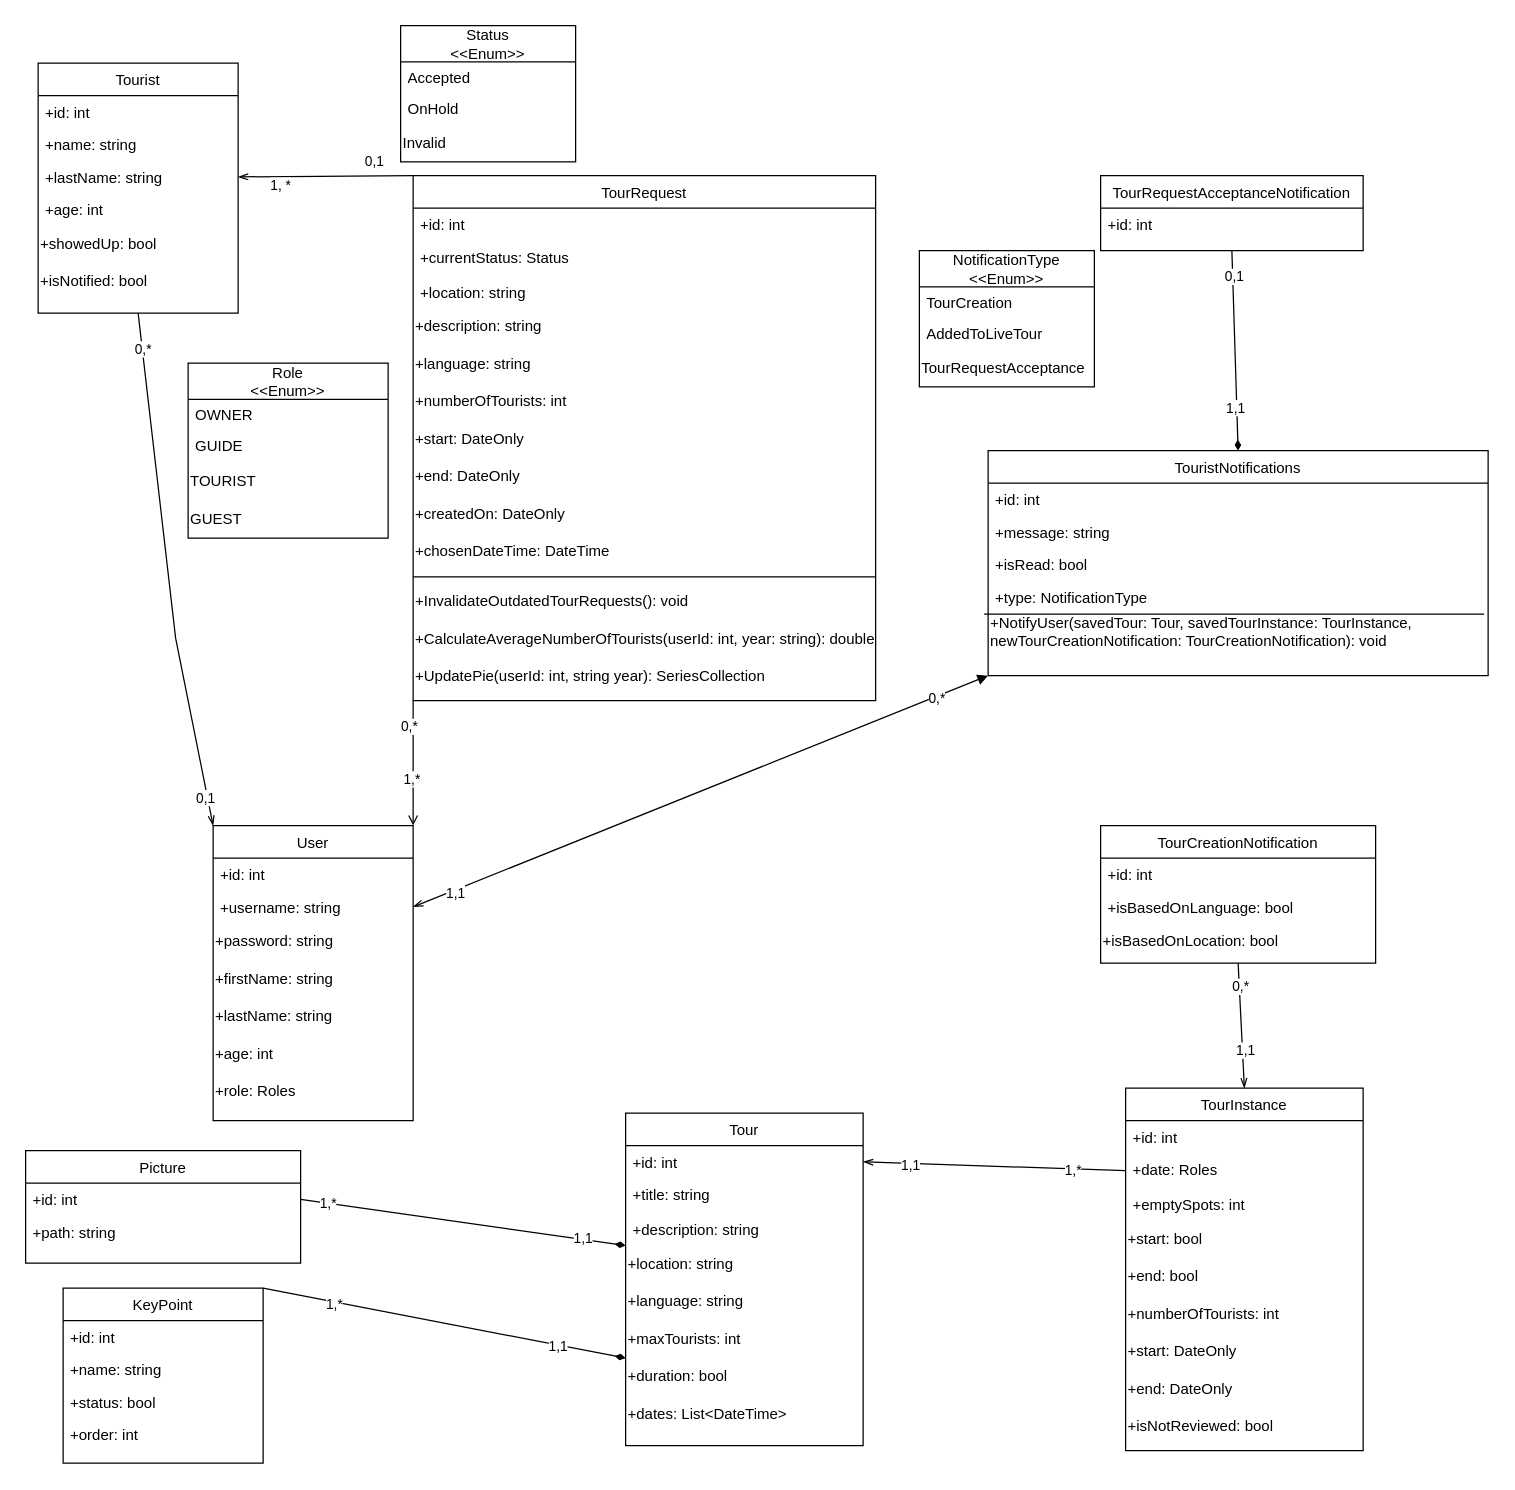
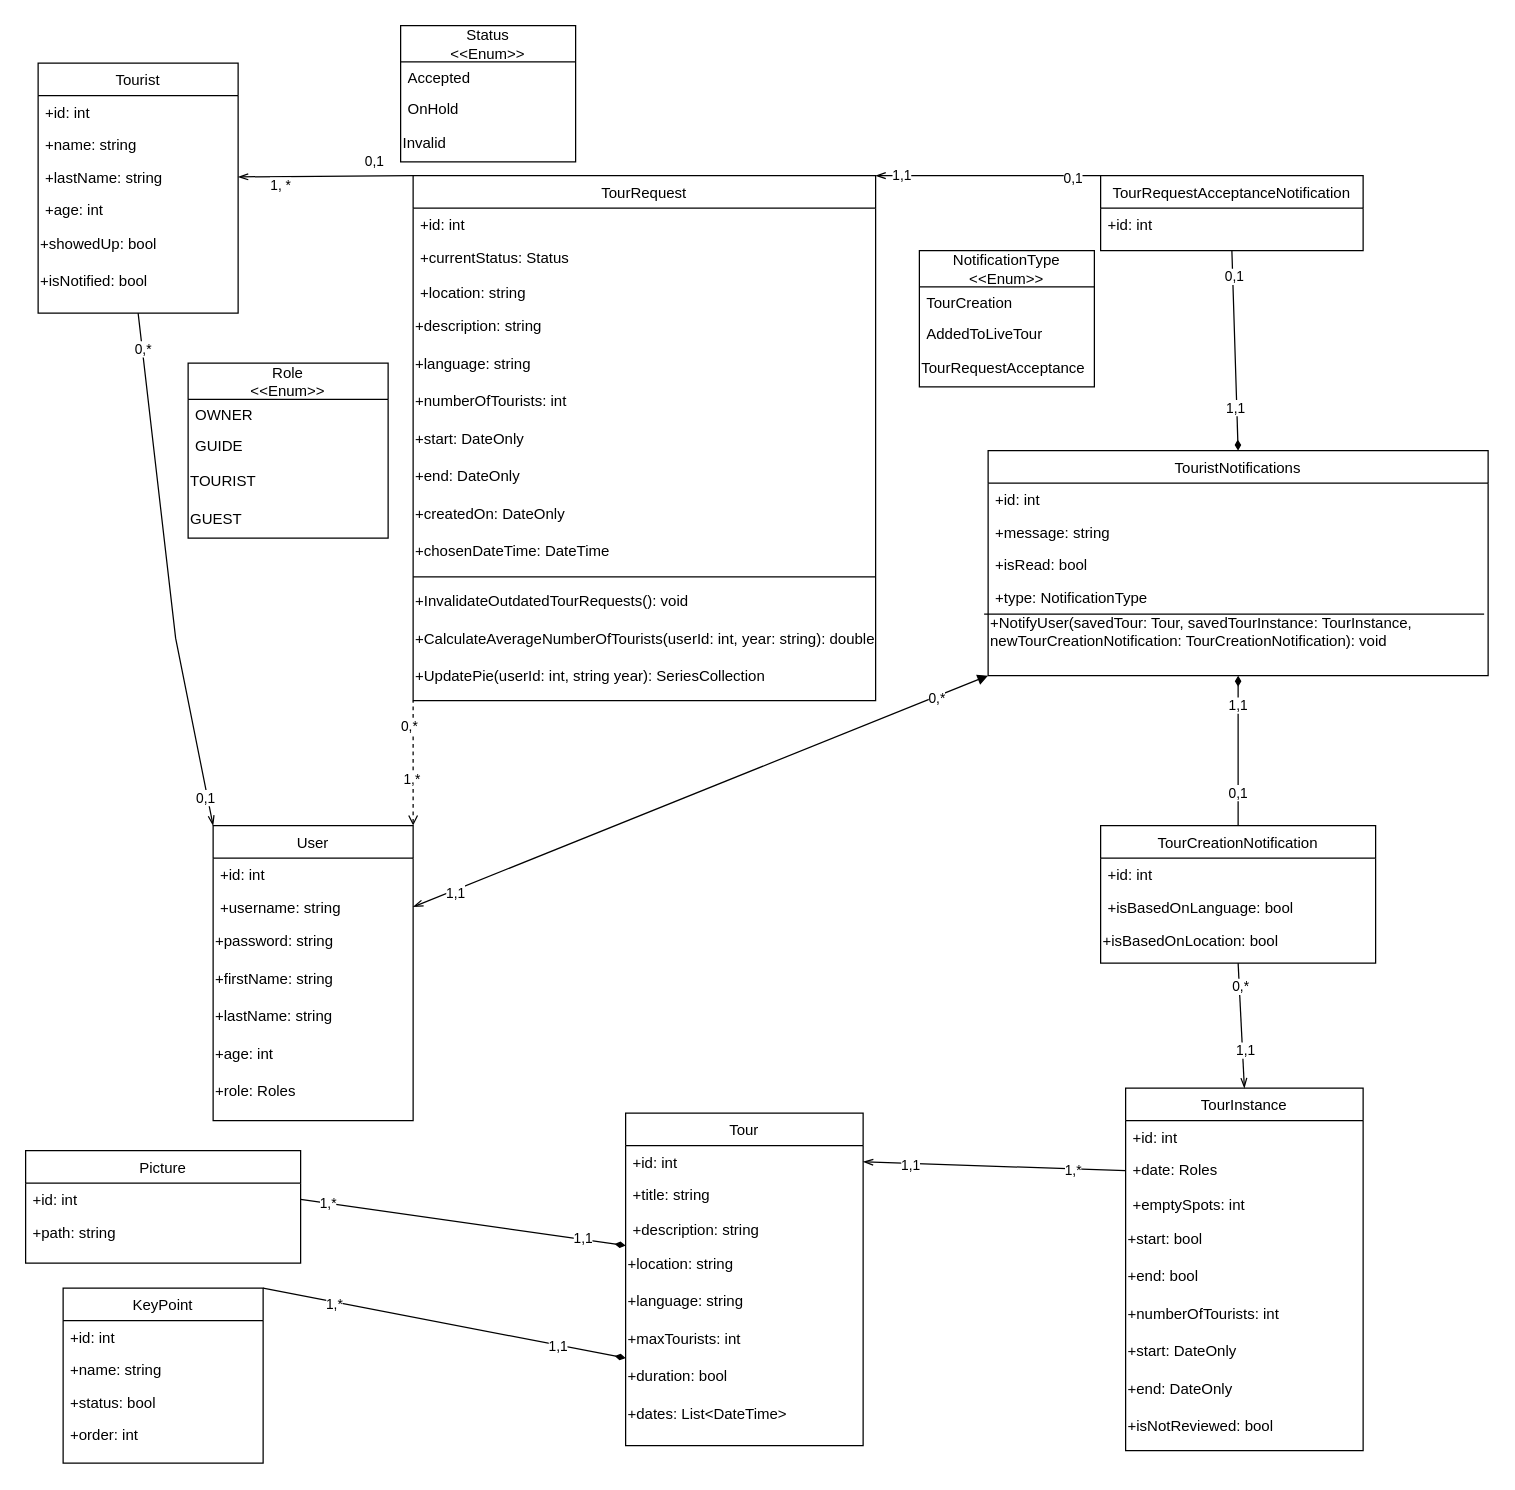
+ <mxCell id="63" value="" style="endArrow=none;html=1;rounded=0;entryX=0;entryY=0;entryDx=0;entryDy=0;startArrow=openThin;startFill=0;exitX=1;exitY=0;exitDx=0;exitDy=0;" parent="1" source="2" target="58" edge="1"><mxGeometry width="50" height="50" relative="1" as="geometry"><mxPoint x="720" y="290" as="sourcePoint" /><mxPoint x="690" y="1830" as="targetPoint" /></mxGeometry></mxCell>
+ <mxCell id="64" value="1,1" style="edgeLabel;html=1;align=center;verticalAlign=middle;resizable=0;points=[];" parent="63" vertex="1" connectable="0"><mxGeometry x="-0.775" y="1" relative="1" as="geometry"><mxPoint as="offset" /></mxGeometry></mxCell>
+ <mxCell id="65" value="0,1" style="edgeLabel;html=1;align=center;verticalAlign=middle;resizable=0;points=[];" parent="63" vertex="1" connectable="0"><mxGeometry x="0.748" y="-1" relative="1" as="geometry"><mxPoint as="offset" /></mxGeometry></mxCell>
+ <mxCell id="66" value="" style="endArrow=diamondThin;html=1;rounded=0;exitX=0.5;exitY=0;exitDx=0;exitDy=0;entryX=0.5;entryY=1;entryDx=0;entryDy=0;startArrow=none;startFill=0;endFill=1;" parent="1" source="69" target="47" edge="1"><mxGeometry width="50" height="50" relative="1" as="geometry"><mxPoint x="1045" y="1930" as="sourcePoint" /><mxPoint x="1210" y="1830" as="targetPoint" /></mxGeometry></mxCell>
+ <mxCell id="67" value="0,1" style="edgeLabel;html=1;align=center;verticalAlign=middle;resizable=0;points=[];" parent="66" vertex="1" connectable="0"><mxGeometry x="-0.549" y="1" relative="1" as="geometry"><mxPoint as="offset" /></mxGeometry></mxCell>
+ <mxCell id="68" value="1,1" style="edgeLabel;html=1;align=center;verticalAlign=middle;resizable=0;points=[];" parent="66" vertex="1" connectable="0"><mxGeometry x="0.619" y="1" relative="1" as="geometry"><mxPoint as="offset" /></mxGeometry></mxCell>
- <mxCell id="35" value="" style="endArrow=none;html=1;rounded=0;startArrow=open;startFill=0;entryX=0;entryY=1;entryDx=0;entryDy=0;exitX=1;exitY=0;exitDx=0;exitDy=0;" parent="1" source="17" target="2" edge="1"><mxGeometry width="50" height="50" relative="1" as="geometry"><mxPoint x="550" y="1680" as="sourcePoint" /><mxPoint x="620" y="1720" as="targetPoint" /></mxGeometry></mxCell>
+ <mxCell id="35" value="" style="endArrow=none;html=1;rounded=0;startArrow=open;startFill=0;entryX=0;entryY=1;entryDx=0;entryDy=0;exitX=1;exitY=0;exitDx=0;exitDy=0;dashed=1;" parent="1" source="17" target="2" edge="1"><mxGeometry width="50" height="50" relative="1" as="geometry"><mxPoint x="550" y="1680" as="sourcePoint" /><mxPoint x="620" y="1720" as="targetPoint" /></mxGeometry></mxCell>
